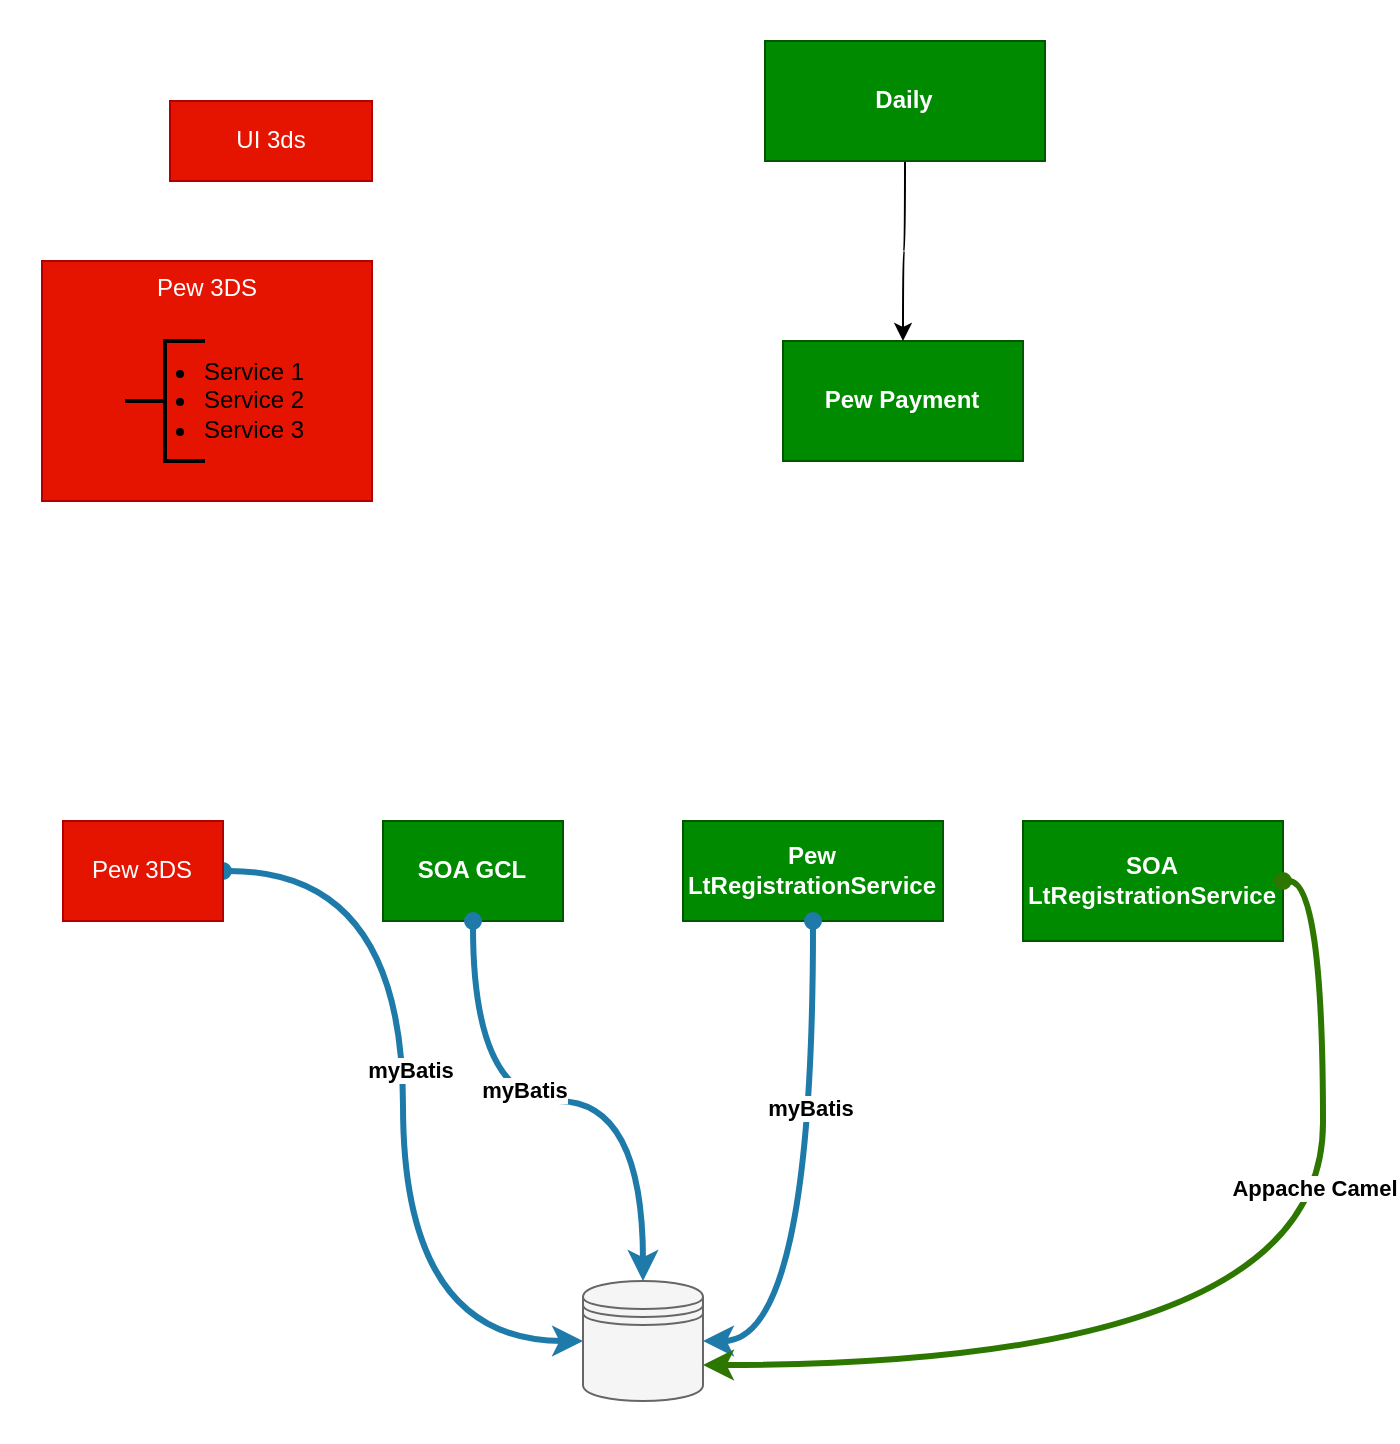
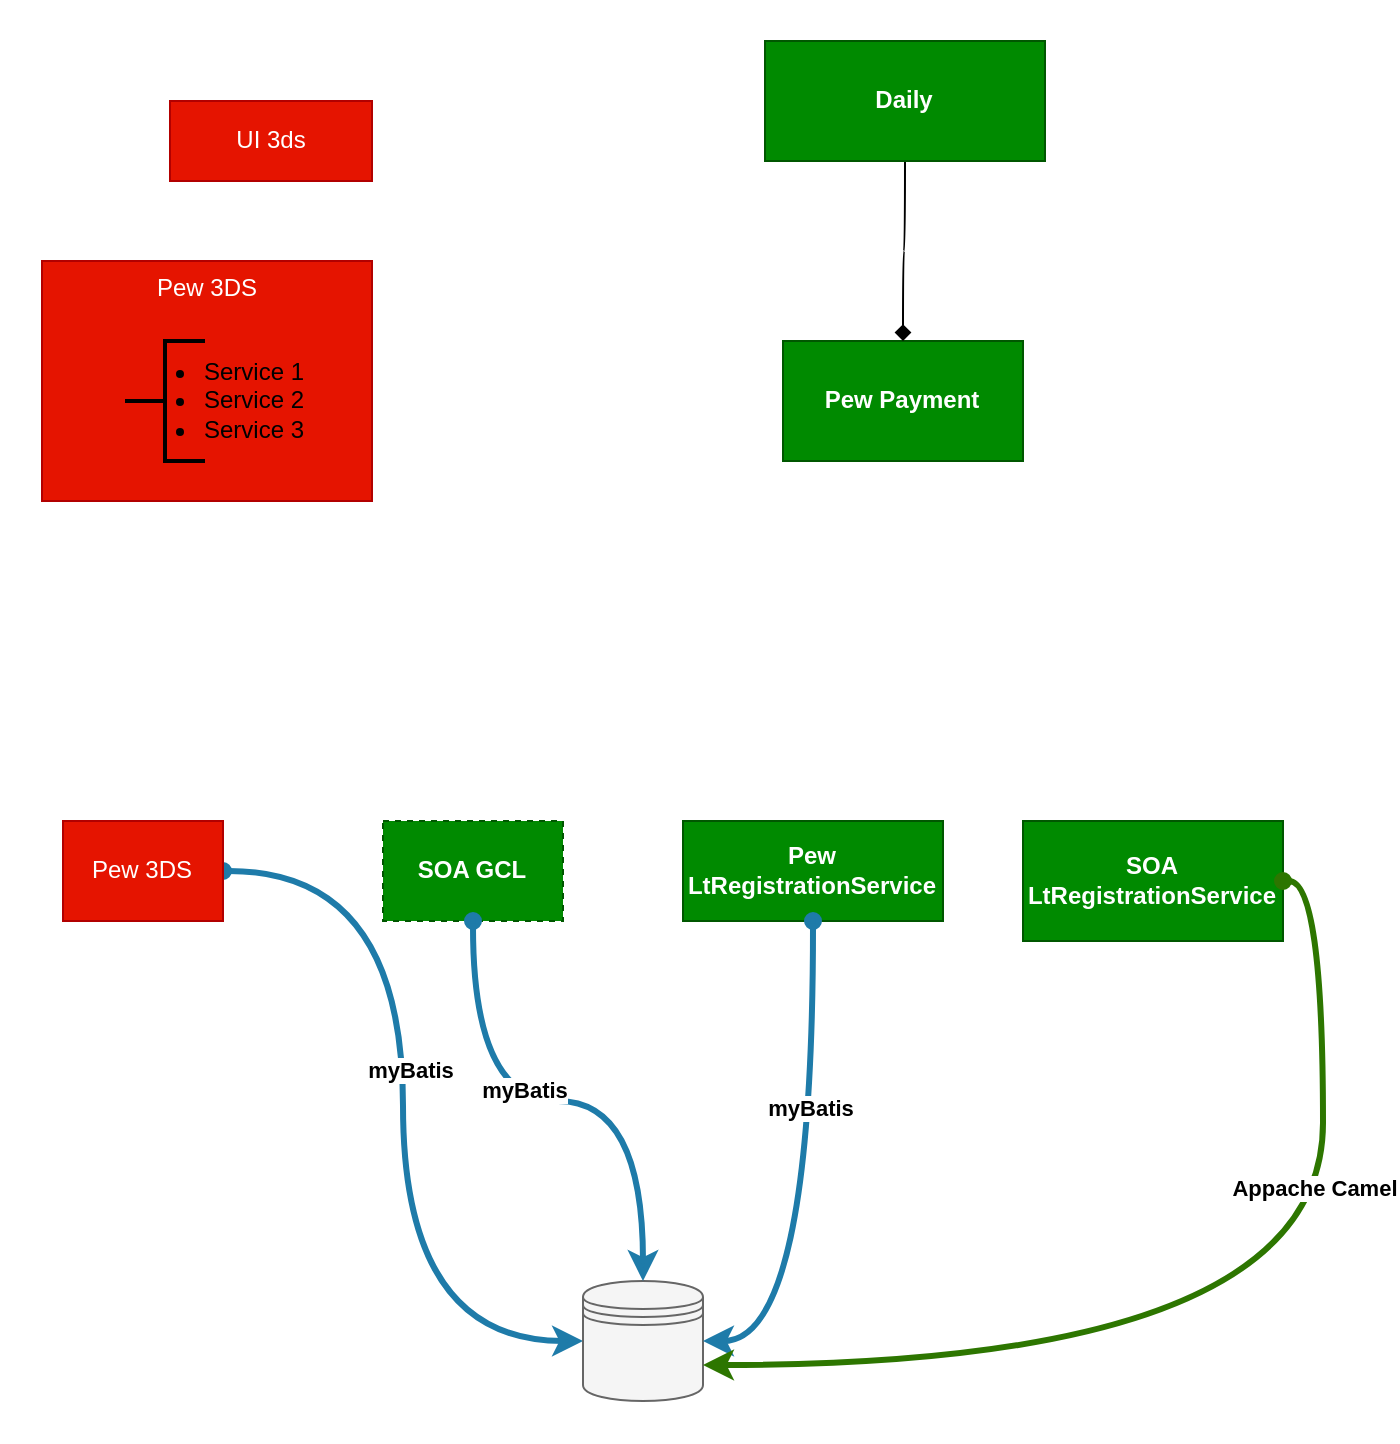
- <mxCell id="18" style="edgeStyle=orthogonalEdgeStyle;orthogonalLoop=1;jettySize=auto;html=1;curved=1;" edge="1" parent="1" source="19" target="14"><mxGeometry relative="1" as="geometry" /></mxCell>
+ <mxCell id="18" style="edgeStyle=orthogonalEdgeStyle;orthogonalLoop=1;jettySize=auto;html=1;curved=1;endArrow=diamond;" edge="1" parent="1" source="19" target="14"><mxGeometry relative="1" as="geometry" /></mxCell>
- <mxCell id="5" value="SOA GCL" style="rounded=0;whiteSpace=wrap;html=1;fillColor=#008a00;strokeColor=#005700;fontColor=#ffffff;fontStyle=1" vertex="1" parent="1"><mxGeometry x="191" y="410" width="90" height="50" as="geometry" /></mxCell>
+ <mxCell id="5" value="SOA GCL" style="rounded=0;whiteSpace=wrap;html=1;fillColor=#008a00;strokeColor=#005700;fontColor=#ffffff;fontStyle=1;dashed=1;" vertex="1" parent="1"><mxGeometry x="191" y="410" width="90" height="50" as="geometry" /></mxCell>
